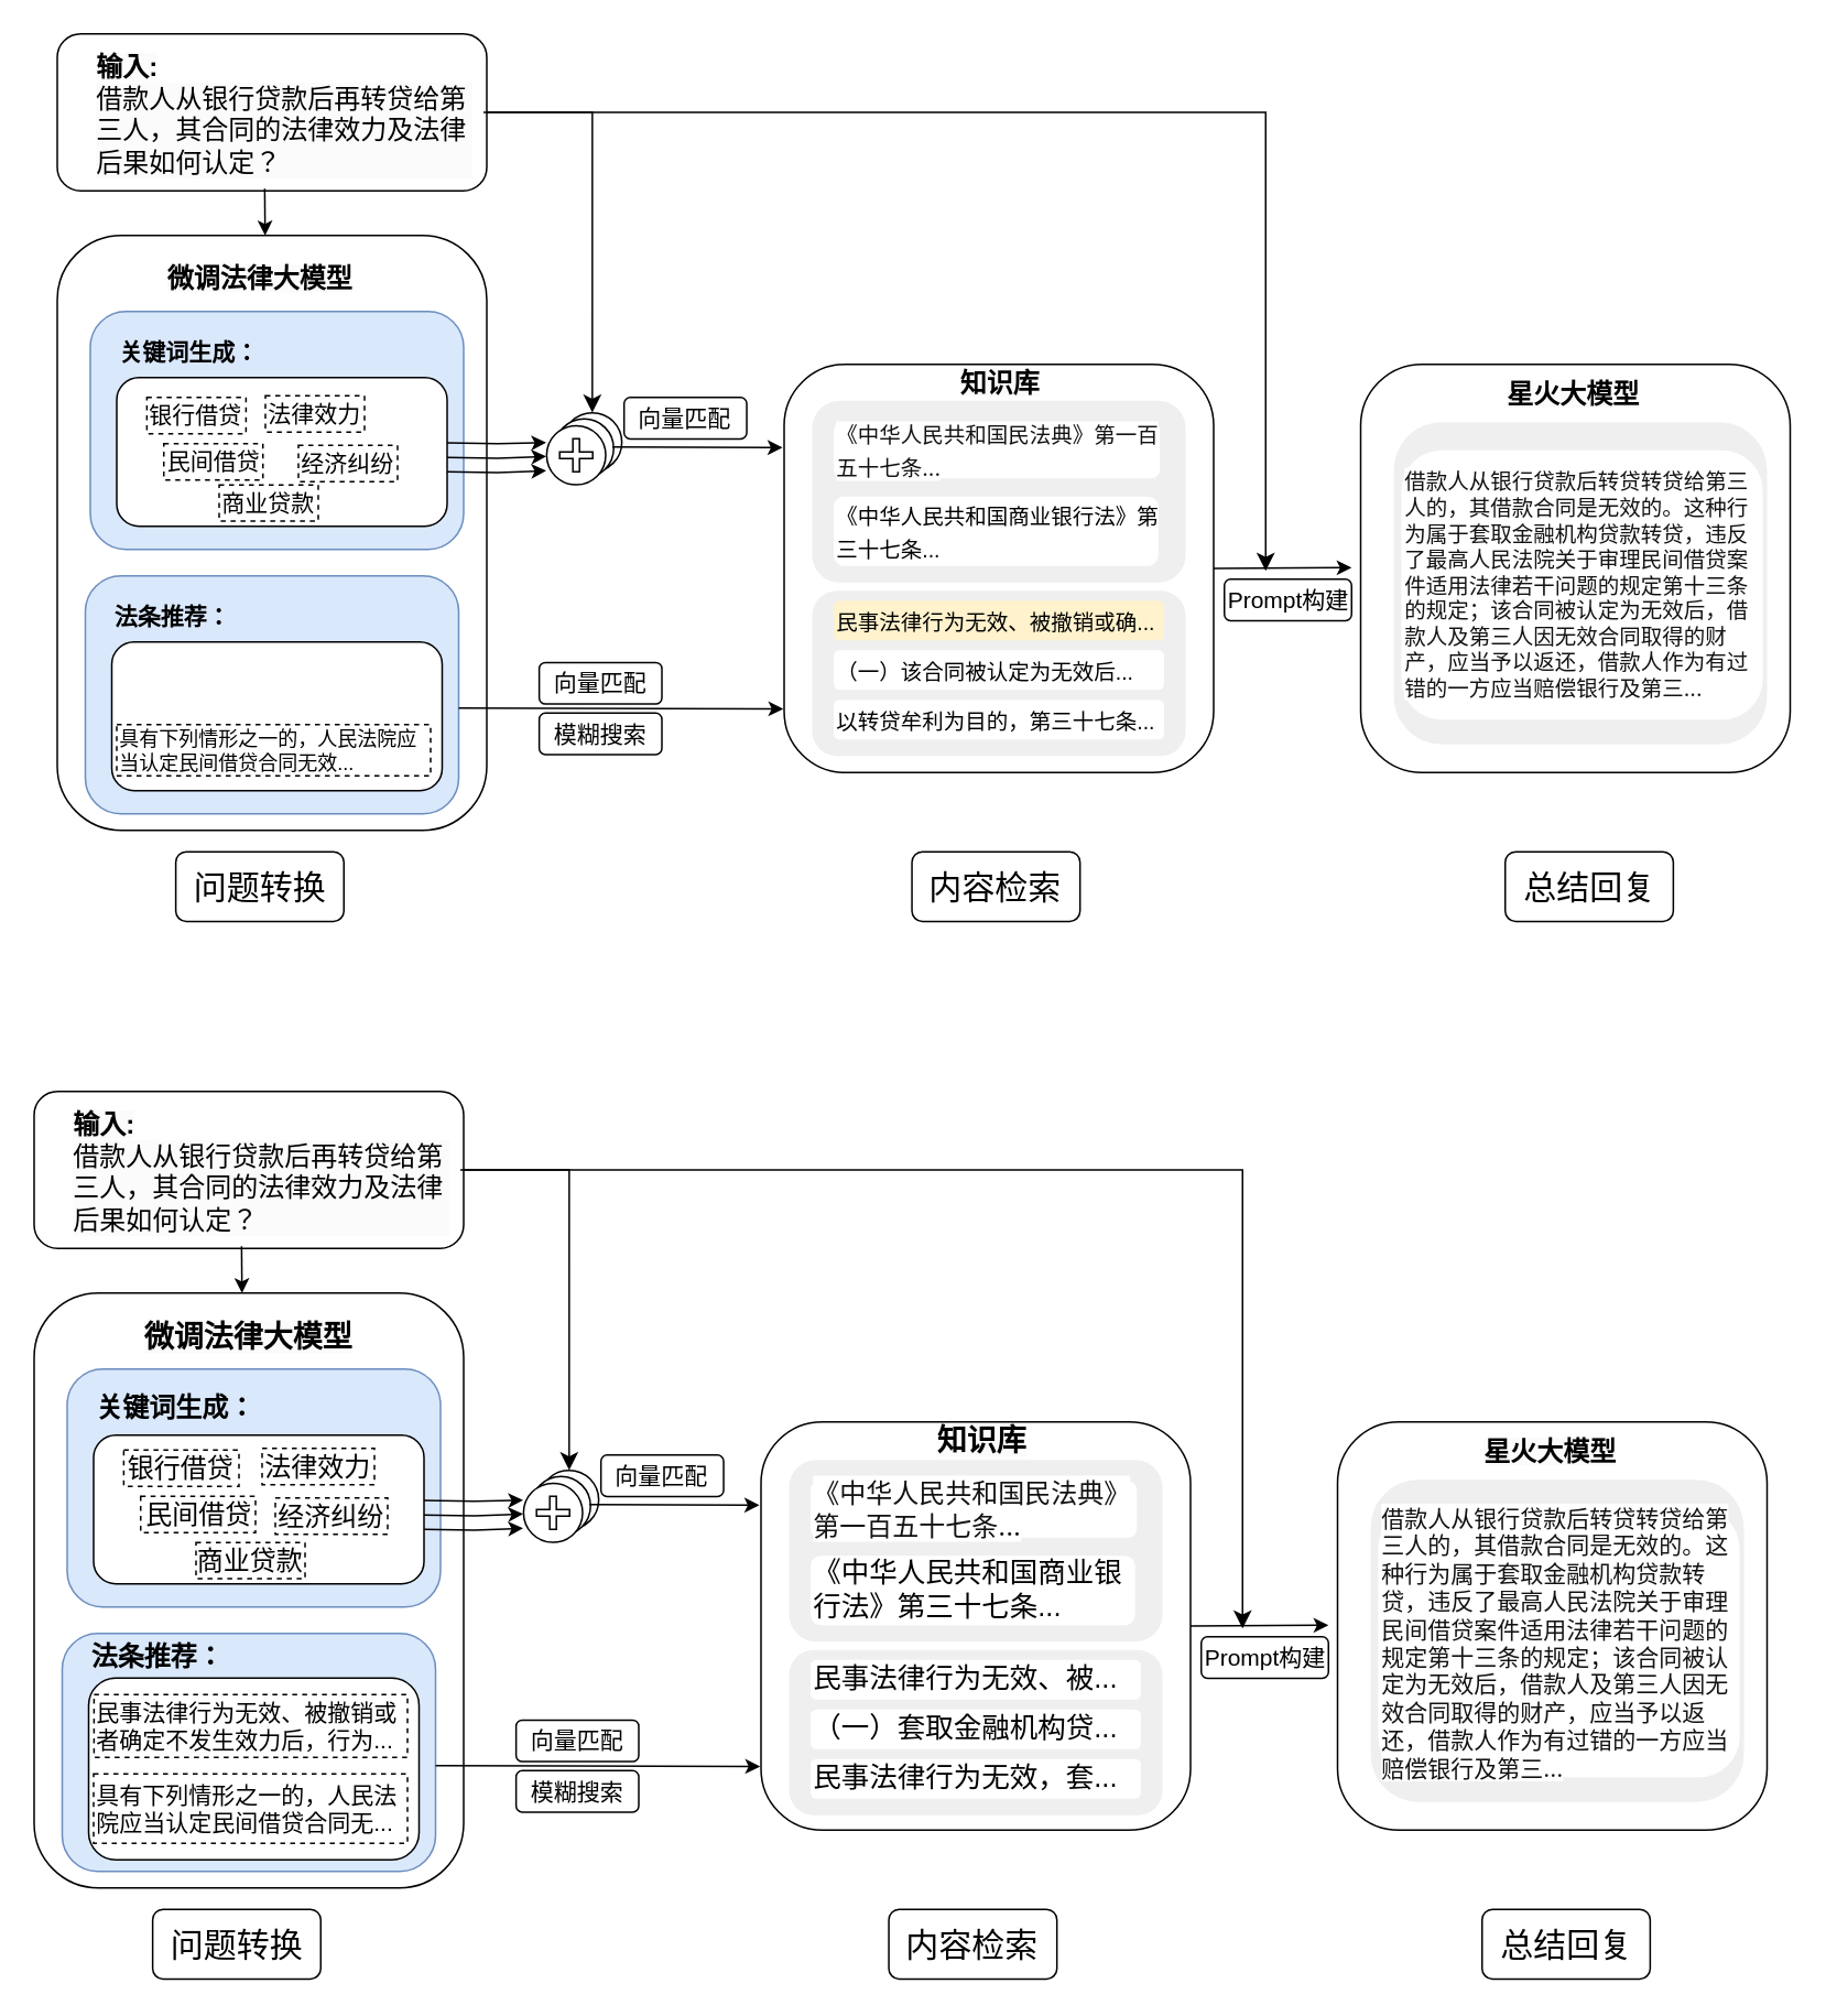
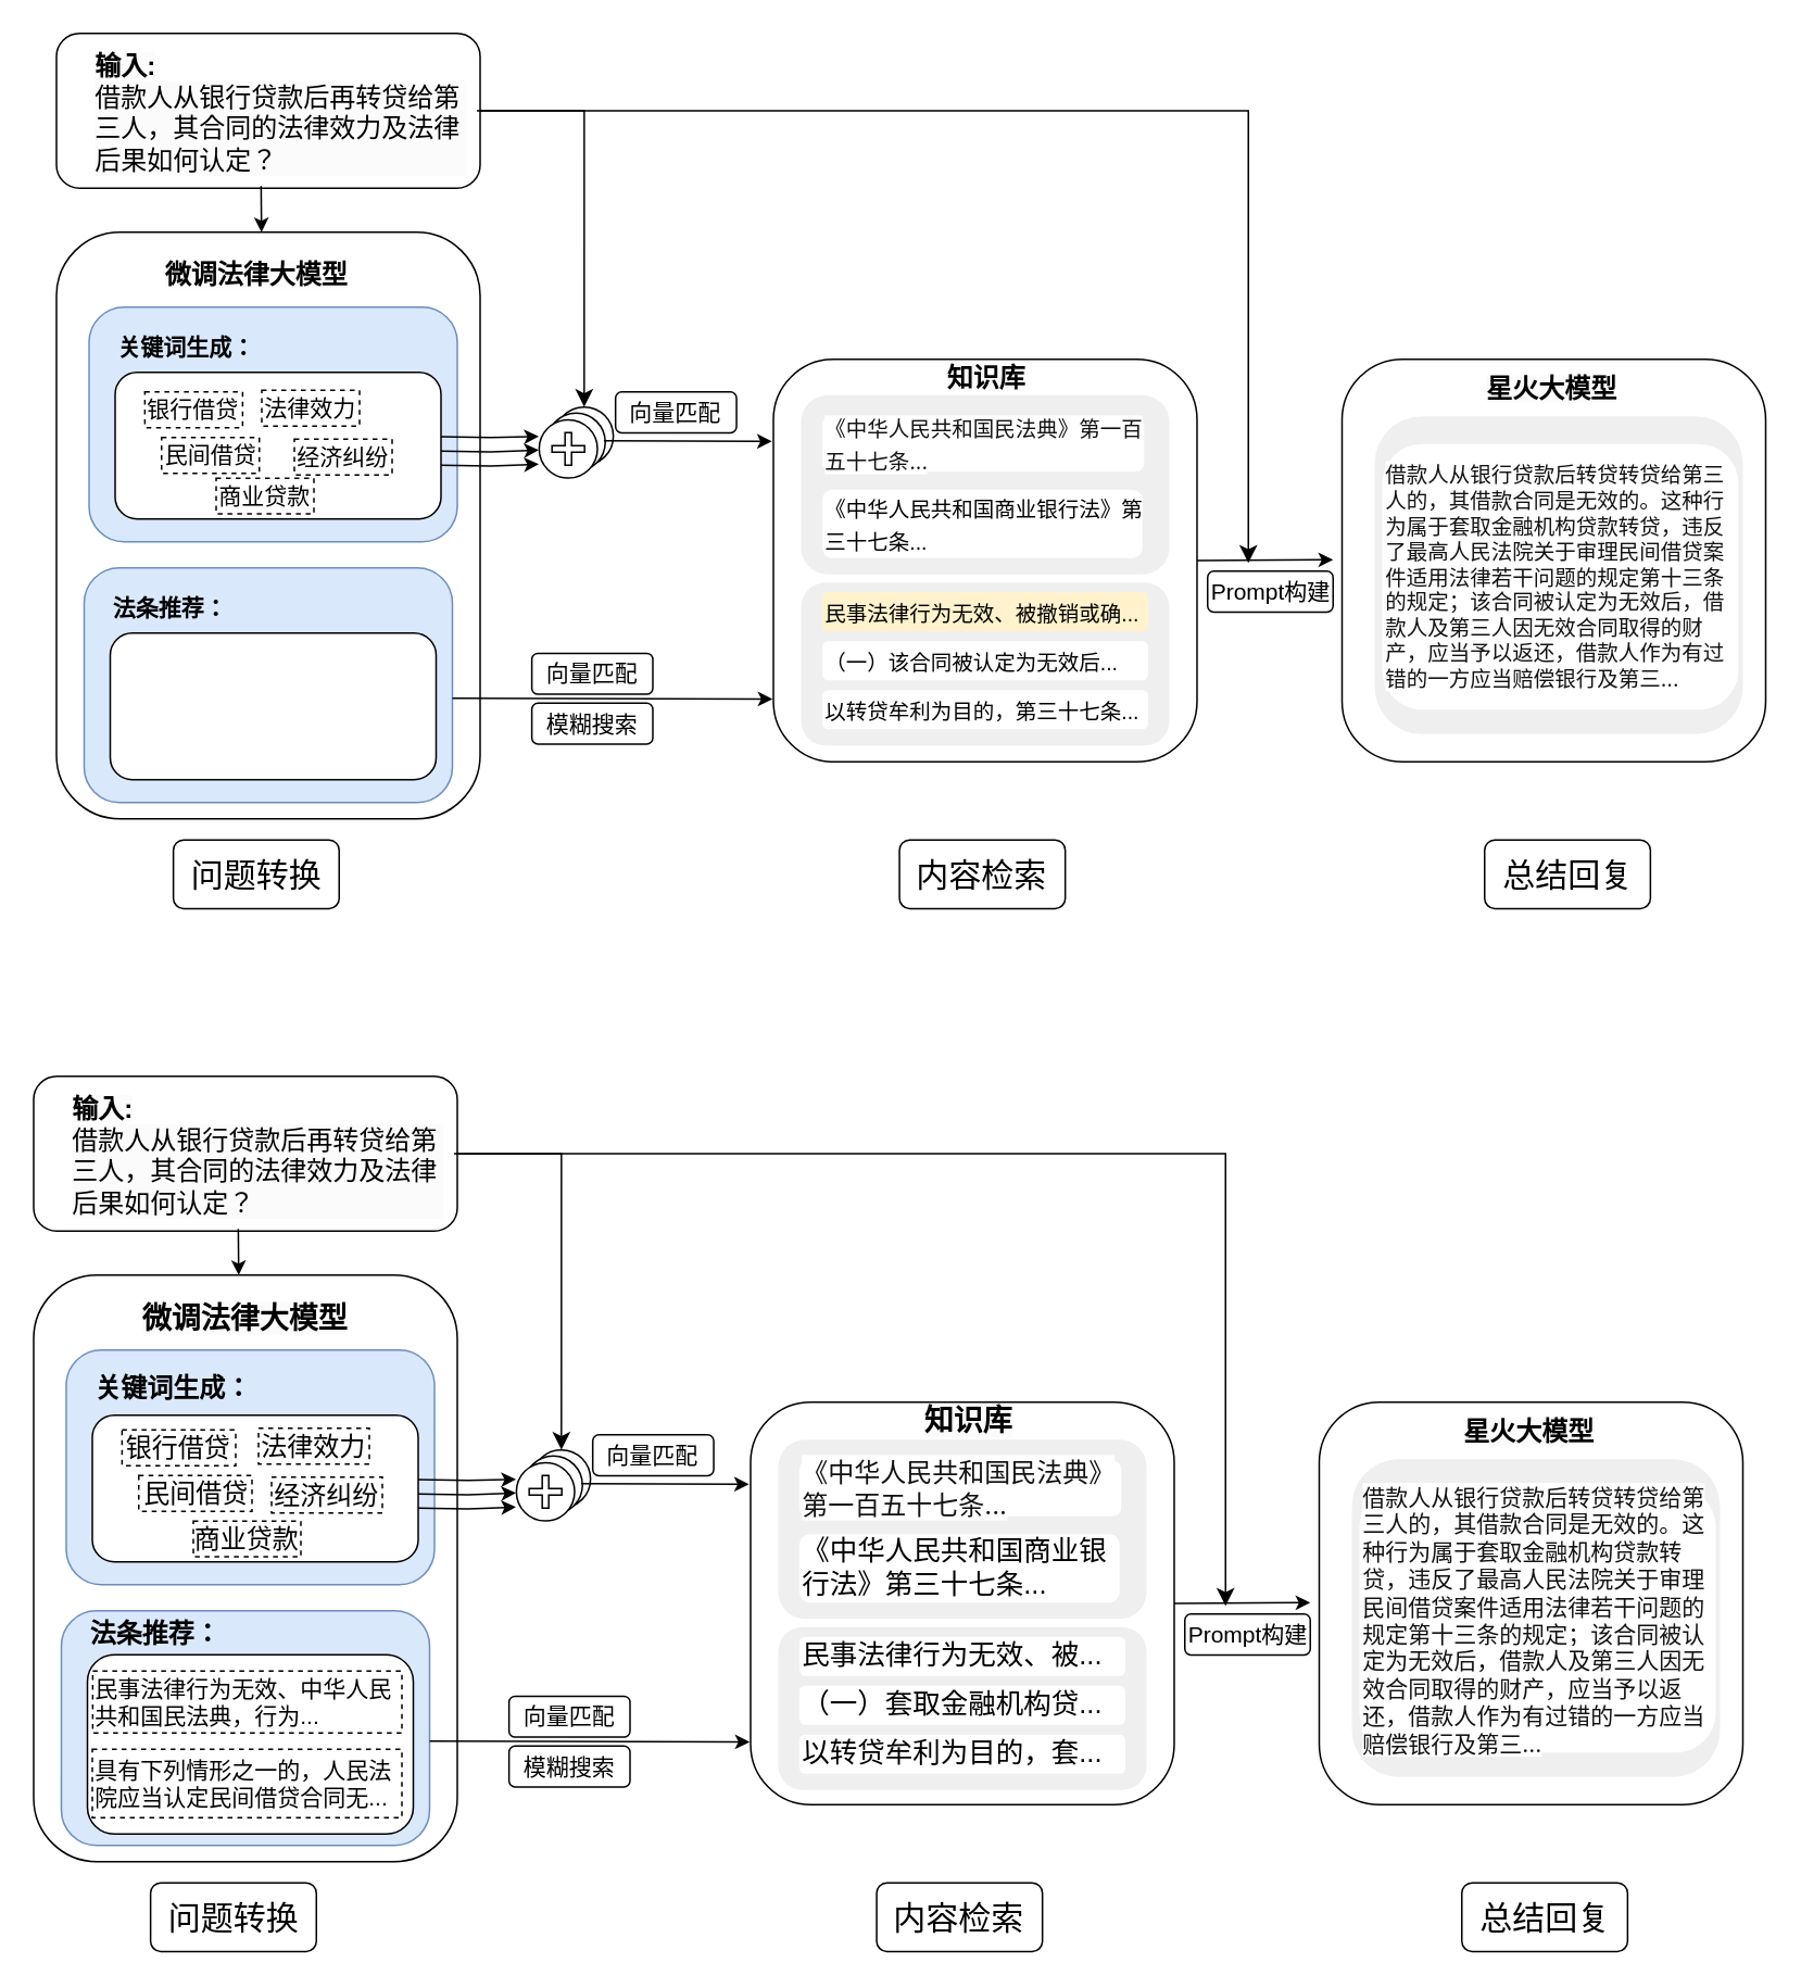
- <mxCell id="19" value="具有下列情形之一的，人民法院应当认定民间借贷合同无效..." style="rounded=0;whiteSpace=wrap;html=1;dashed=1;fontSize=12;align=left;" vertex="1" parent="1"><mxGeometry x="70" y="438" width="190" height="31" as="geometry" /></mxCell>
- <mxCell id="68" value="民事法律行为无效、被撤销或者确定不发生效力后，行为..." style="rounded=0;whiteSpace=wrap;html=1;dashed=1;fontSize=14;align=left;" vertex="1" parent="1"><mxGeometry x="56.25" y="1025" width="189.75" height="38" as="geometry" /></mxCell>
+ <mxCell id="68" value="民事法律行为无效、中华人民共和国民法典，行为..." style="rounded=0;whiteSpace=wrap;html=1;dashed=1;fontSize=14;align=left;" vertex="1" parent="1"><mxGeometry x="56.25" y="1025" width="189.75" height="38" as="geometry" /></mxCell>
- <mxCell id="86" value="&lt;font style=&quot;font-size: 17px;&quot;&gt;民事法律行为无效，套...&lt;br style=&quot;font-size: 17px;&quot;&gt;&lt;/font&gt;" style="rounded=1;whiteSpace=wrap;html=1;fontSize=17;align=left;strokeColor=none;" vertex="1" parent="1"><mxGeometry x="490" y="1064" width="200" height="24" as="geometry" /></mxCell>
+ <mxCell id="86" value="&lt;font style=&quot;font-size: 17px;&quot;&gt;以转贷牟利为目的，套...&lt;br style=&quot;font-size: 17px;&quot;&gt;&lt;/font&gt;" style="rounded=1;whiteSpace=wrap;html=1;fontSize=17;align=left;strokeColor=none;" vertex="1" parent="1"><mxGeometry x="490" y="1064" width="200" height="24" as="geometry" /></mxCell>
